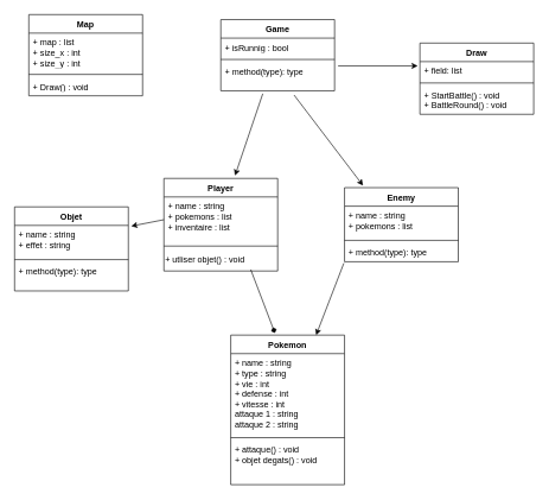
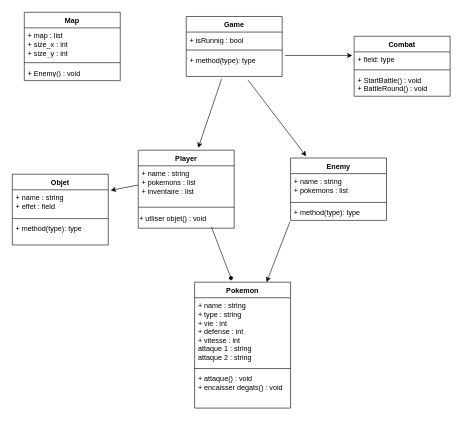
- <mxCell id="19" value="Draw" style="swimlane;fontStyle=1;align=center;verticalAlign=top;childLayout=stackLayout;horizontal=1;startSize=26;horizontalStack=0;resizeParent=1;resizeParentMax=0;resizeLast=0;collapsible=1;marginBottom=0;whiteSpace=wrap;html=1;" vertex="1" parent="1"><mxGeometry x="590" y="60" width="160" height="100" as="geometry" /></mxCell>
+ <mxCell id="19" value="Combat" style="swimlane;fontStyle=1;align=center;verticalAlign=top;childLayout=stackLayout;horizontal=1;startSize=26;horizontalStack=0;resizeParent=1;resizeParentMax=0;resizeLast=0;collapsible=1;marginBottom=0;whiteSpace=wrap;html=1;" vertex="1" parent="1"><mxGeometry x="590" y="60" width="160" height="100" as="geometry" /></mxCell>
- <mxCell id="20" value="+ field: list" style="text;strokeColor=none;fillColor=none;align=left;verticalAlign=top;spacingLeft=4;spacingRight=4;overflow=hidden;rotatable=0;points=[[0,0.5],[1,0.5]];portConstraint=eastwest;whiteSpace=wrap;html=1;" vertex="1" parent="19"><mxGeometry y="26" width="160" height="26" as="geometry" /></mxCell>
+ <mxCell id="20" value="+ field: type" style="text;strokeColor=none;fillColor=none;align=left;verticalAlign=top;spacingLeft=4;spacingRight=4;overflow=hidden;rotatable=0;points=[[0,0.5],[1,0.5]];portConstraint=eastwest;whiteSpace=wrap;html=1;" vertex="1" parent="19"><mxGeometry y="26" width="160" height="26" as="geometry" /></mxCell>
- <mxCell id="14" value="+ Draw() : void" style="text;strokeColor=none;fillColor=none;align=left;verticalAlign=top;spacingLeft=4;spacingRight=4;overflow=hidden;rotatable=0;points=[[0,0.5],[1,0.5]];portConstraint=eastwest;whiteSpace=wrap;html=1;" vertex="1" parent="11"><mxGeometry y="88" width="160" height="26" as="geometry" /></mxCell>
+ <mxCell id="14" value="+ Enemy() : void" style="text;strokeColor=none;fillColor=none;align=left;verticalAlign=top;spacingLeft=4;spacingRight=4;overflow=hidden;rotatable=0;points=[[0,0.5],[1,0.5]];portConstraint=eastwest;whiteSpace=wrap;html=1;" vertex="1" parent="11"><mxGeometry y="88" width="160" height="26" as="geometry" /></mxCell>
- <mxCell id="26" value="+ name : string&lt;br&gt;+ effet : string" style="text;strokeColor=none;fillColor=none;align=left;verticalAlign=top;spacingLeft=4;spacingRight=4;overflow=hidden;rotatable=0;points=[[0,0.5],[1,0.5]];portConstraint=eastwest;whiteSpace=wrap;html=1;" vertex="1" parent="25"><mxGeometry y="26" width="160" height="44" as="geometry" /></mxCell>
+ <mxCell id="26" value="+ name : string&lt;br&gt;+ effet : field" style="text;strokeColor=none;fillColor=none;align=left;verticalAlign=top;spacingLeft=4;spacingRight=4;overflow=hidden;rotatable=0;points=[[0,0.5],[1,0.5]];portConstraint=eastwest;whiteSpace=wrap;html=1;" vertex="1" parent="25"><mxGeometry y="26" width="160" height="44" as="geometry" /></mxCell>
- <mxCell id="9" value="+ attaque() : void&lt;br&gt;+ objet degats() : void" style="text;strokeColor=none;fillColor=none;align=left;verticalAlign=top;spacingLeft=4;spacingRight=4;overflow=hidden;rotatable=0;points=[[0,0.5],[1,0.5]];portConstraint=eastwest;whiteSpace=wrap;html=1;" vertex="1" parent="6"><mxGeometry y="148" width="160" height="62" as="geometry" /></mxCell>
+ <mxCell id="9" value="+ attaque() : void&lt;br&gt;+ encaisser degats() : void" style="text;strokeColor=none;fillColor=none;align=left;verticalAlign=top;spacingLeft=4;spacingRight=4;overflow=hidden;rotatable=0;points=[[0,0.5],[1,0.5]];portConstraint=eastwest;whiteSpace=wrap;html=1;" vertex="1" parent="6"><mxGeometry y="148" width="160" height="62" as="geometry" /></mxCell>
